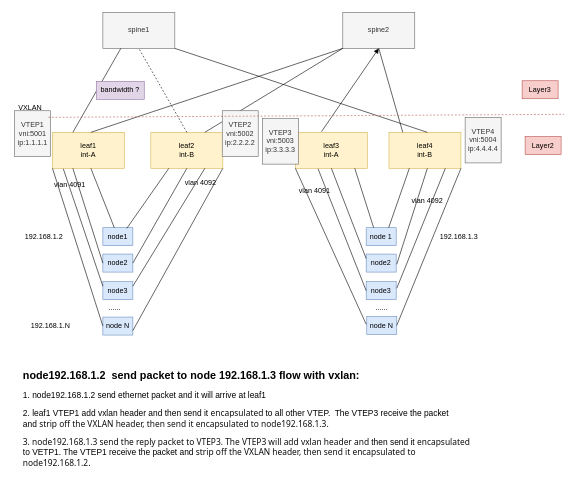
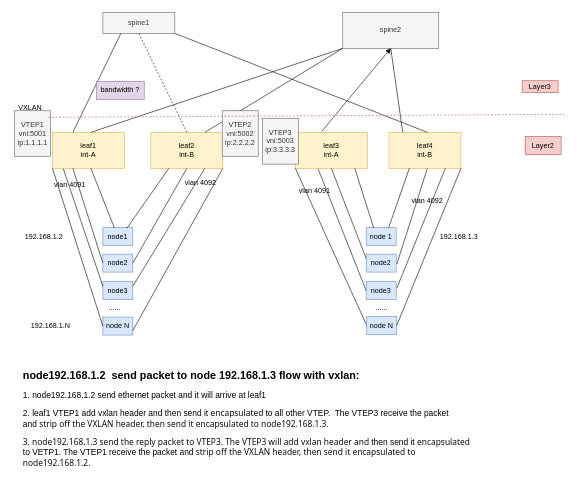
- <mxCell id="6" value="spine1" style="rounded=0;whiteSpace=wrap;html=1;fillColor=#f5f5f5;fontColor=#333333;strokeColor=#666666;" parent="1" vertex="1"><mxGeometry x="171" y="20" width="120" height="60" as="geometry" /></mxCell>
+ <mxCell id="6" value="spine1" style="rounded=0;whiteSpace=wrap;html=1;fillColor=#f5f5f5;fontColor=#333333;strokeColor=#666666;" parent="1" vertex="1"><mxGeometry x="171" y="20" width="120" height="35" as="geometry" /></mxCell>
- <mxCell id="7" value="spine2" style="rounded=0;whiteSpace=wrap;html=1;fillColor=#f5f5f5;fontColor=#333333;strokeColor=#666666;" parent="1" vertex="1"><mxGeometry x="571" y="20" width="120" height="60" as="geometry" /></mxCell>
+ <mxCell id="7" value="spine2" style="rounded=0;whiteSpace=wrap;html=1;fillColor=#f5f5f5;fontColor=#333333;strokeColor=#666666;" parent="1" vertex="1"><mxGeometry x="571" y="20" width="160" height="60" as="geometry" /></mxCell>
- <mxCell id="51" value="Layer3" style="text;html=1;align=center;verticalAlign=middle;whiteSpace=wrap;rounded=0;fillColor=#f8cecc;strokeColor=#b85450;" parent="1" vertex="1"><mxGeometry x="870" y="134" width="60" height="30" as="geometry" /></mxCell>
+ <mxCell id="51" value="Layer3" style="text;html=1;align=center;verticalAlign=middle;whiteSpace=wrap;rounded=0;fillColor=#f8cecc;strokeColor=#b85450;" parent="1" vertex="1"><mxGeometry x="870" y="134" width="60" height="20" as="geometry" /></mxCell>
- <mxCell id="48" value="VTEP4&lt;div&gt;vni:5004&lt;/div&gt;&lt;div&gt;ip:4.4.4.4&lt;/div&gt;" style="text;html=1;align=center;verticalAlign=middle;whiteSpace=wrap;rounded=0;fillColor=#f5f5f5;fontColor=#333333;strokeColor=#666666;" parent="1" vertex="1"><mxGeometry x="775" y="195" width="60" height="76" as="geometry" /></mxCell>
